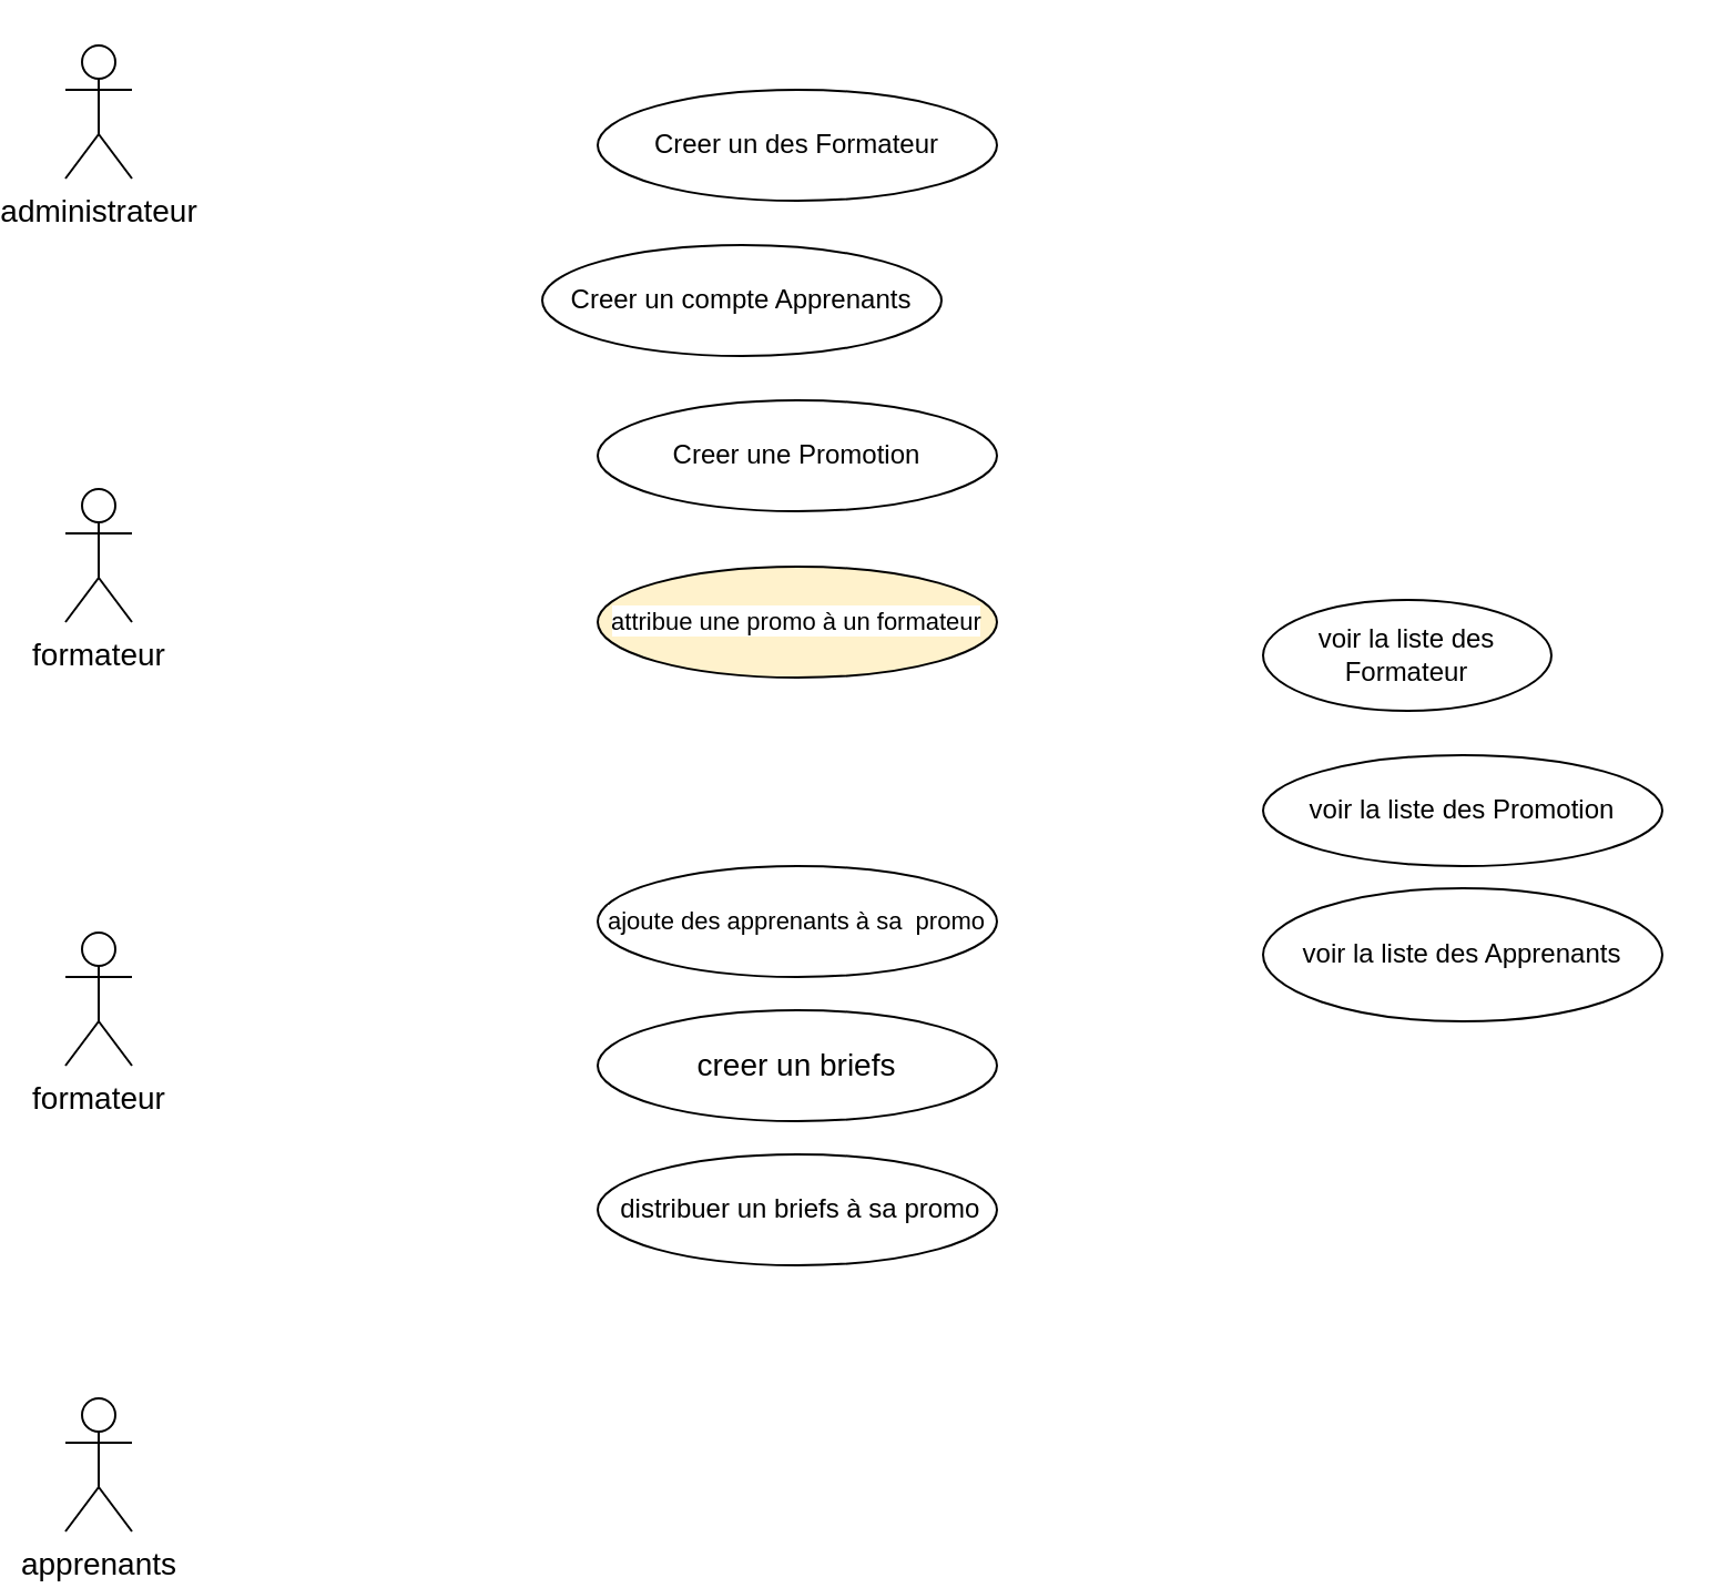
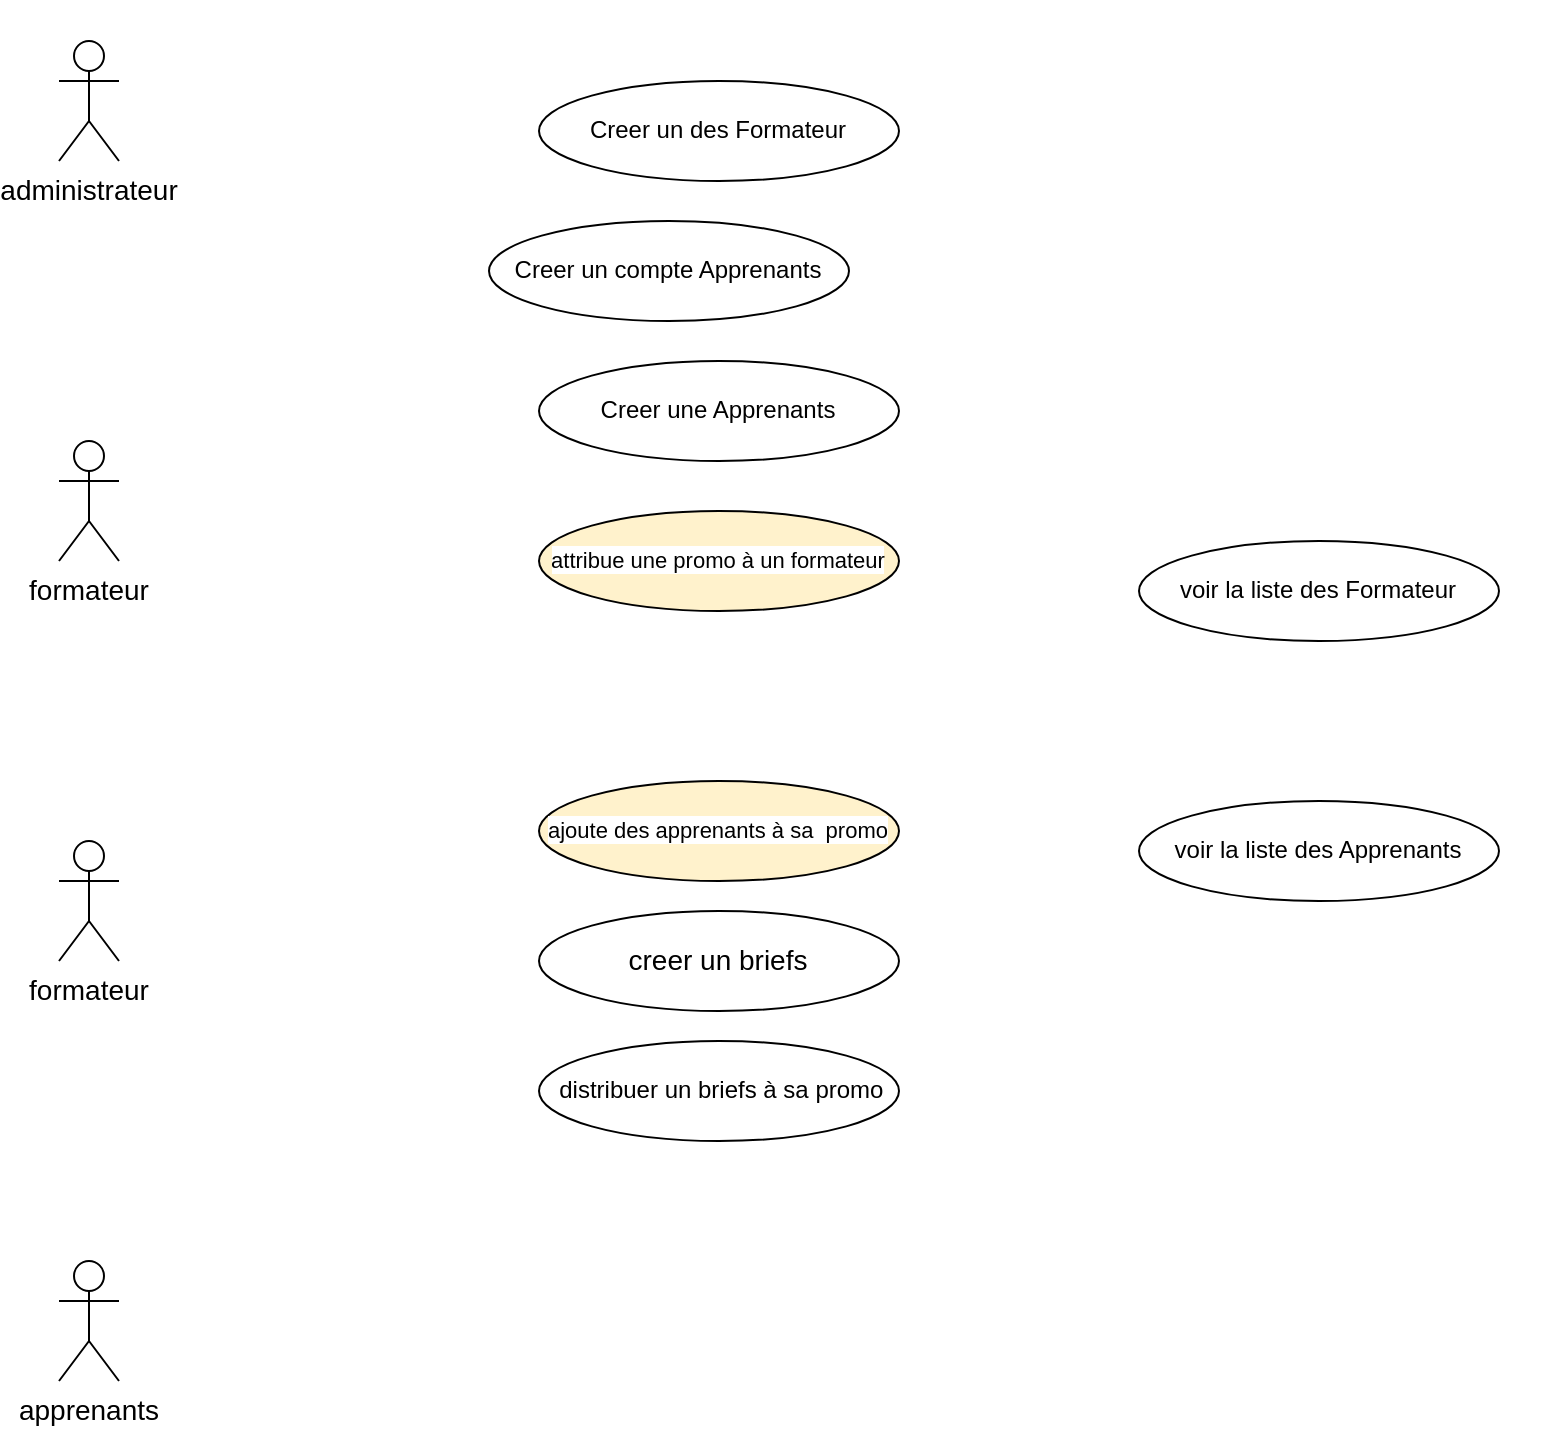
- <mxCell id="8" value="Creer une Promotion" style="ellipse;whiteSpace=wrap;html=1;" vertex="1" parent="1"><mxGeometry x="260" y="180" width="180" height="50" as="geometry" /></mxCell>
+ <mxCell id="8" value="Creer une Apprenants" style="ellipse;whiteSpace=wrap;html=1;" vertex="1" parent="1"><mxGeometry x="260" y="180" width="180" height="50" as="geometry" /></mxCell>
- <mxCell id="9" value="voir la liste des Formateur" style="ellipse;whiteSpace=wrap;html=1;" vertex="1" parent="1"><mxGeometry x="560" y="270" width="130" height="50" as="geometry" /></mxCell>
+ <mxCell id="9" value="voir la liste des Formateur" style="ellipse;whiteSpace=wrap;html=1;" vertex="1" parent="1"><mxGeometry x="560" y="270" width="180" height="50" as="geometry" /></mxCell>
- <mxCell id="11" value="voir la liste des Promotion" style="ellipse;whiteSpace=wrap;html=1;" vertex="1" parent="1"><mxGeometry x="560" y="340" width="180" height="50" as="geometry" /></mxCell>
- <mxCell id="13" value="&lt;span style=&quot;font-family: &amp;#34;nunito sans&amp;#34; , sans-serif ; white-space: pre-wrap ; background-color: rgb(255 , 255 , 255)&quot;&gt;&lt;font style=&quot;font-size: 11px&quot;&gt;ajoute des apprenants à sa  promo&lt;/font&gt;&lt;/span&gt;" style="ellipse;whiteSpace=wrap;html=1;" vertex="1" parent="1"><mxGeometry x="260" y="390" width="180" height="50" as="geometry" /></mxCell>
+ <mxCell id="13" value="&lt;span style=&quot;font-family: &amp;#34;nunito sans&amp;#34; , sans-serif ; white-space: pre-wrap ; background-color: rgb(255 , 255 , 255)&quot;&gt;&lt;font style=&quot;font-size: 11px&quot;&gt;ajoute des apprenants à sa  promo&lt;/font&gt;&lt;/span&gt;" style="ellipse;whiteSpace=wrap;html=1;fillColor=#fff2cc;" vertex="1" parent="1"><mxGeometry x="260" y="390" width="180" height="50" as="geometry" /></mxCell>
- <mxCell id="10" value="voir la liste des Apprenants" style="ellipse;whiteSpace=wrap;html=1;" vertex="1" parent="1"><mxGeometry x="560" y="400" width="180" height="60" as="geometry" /></mxCell>
+ <mxCell id="10" value="voir la liste des Apprenants" style="ellipse;whiteSpace=wrap;html=1;" vertex="1" parent="1"><mxGeometry x="560" y="400" width="180" height="50" as="geometry" /></mxCell>
